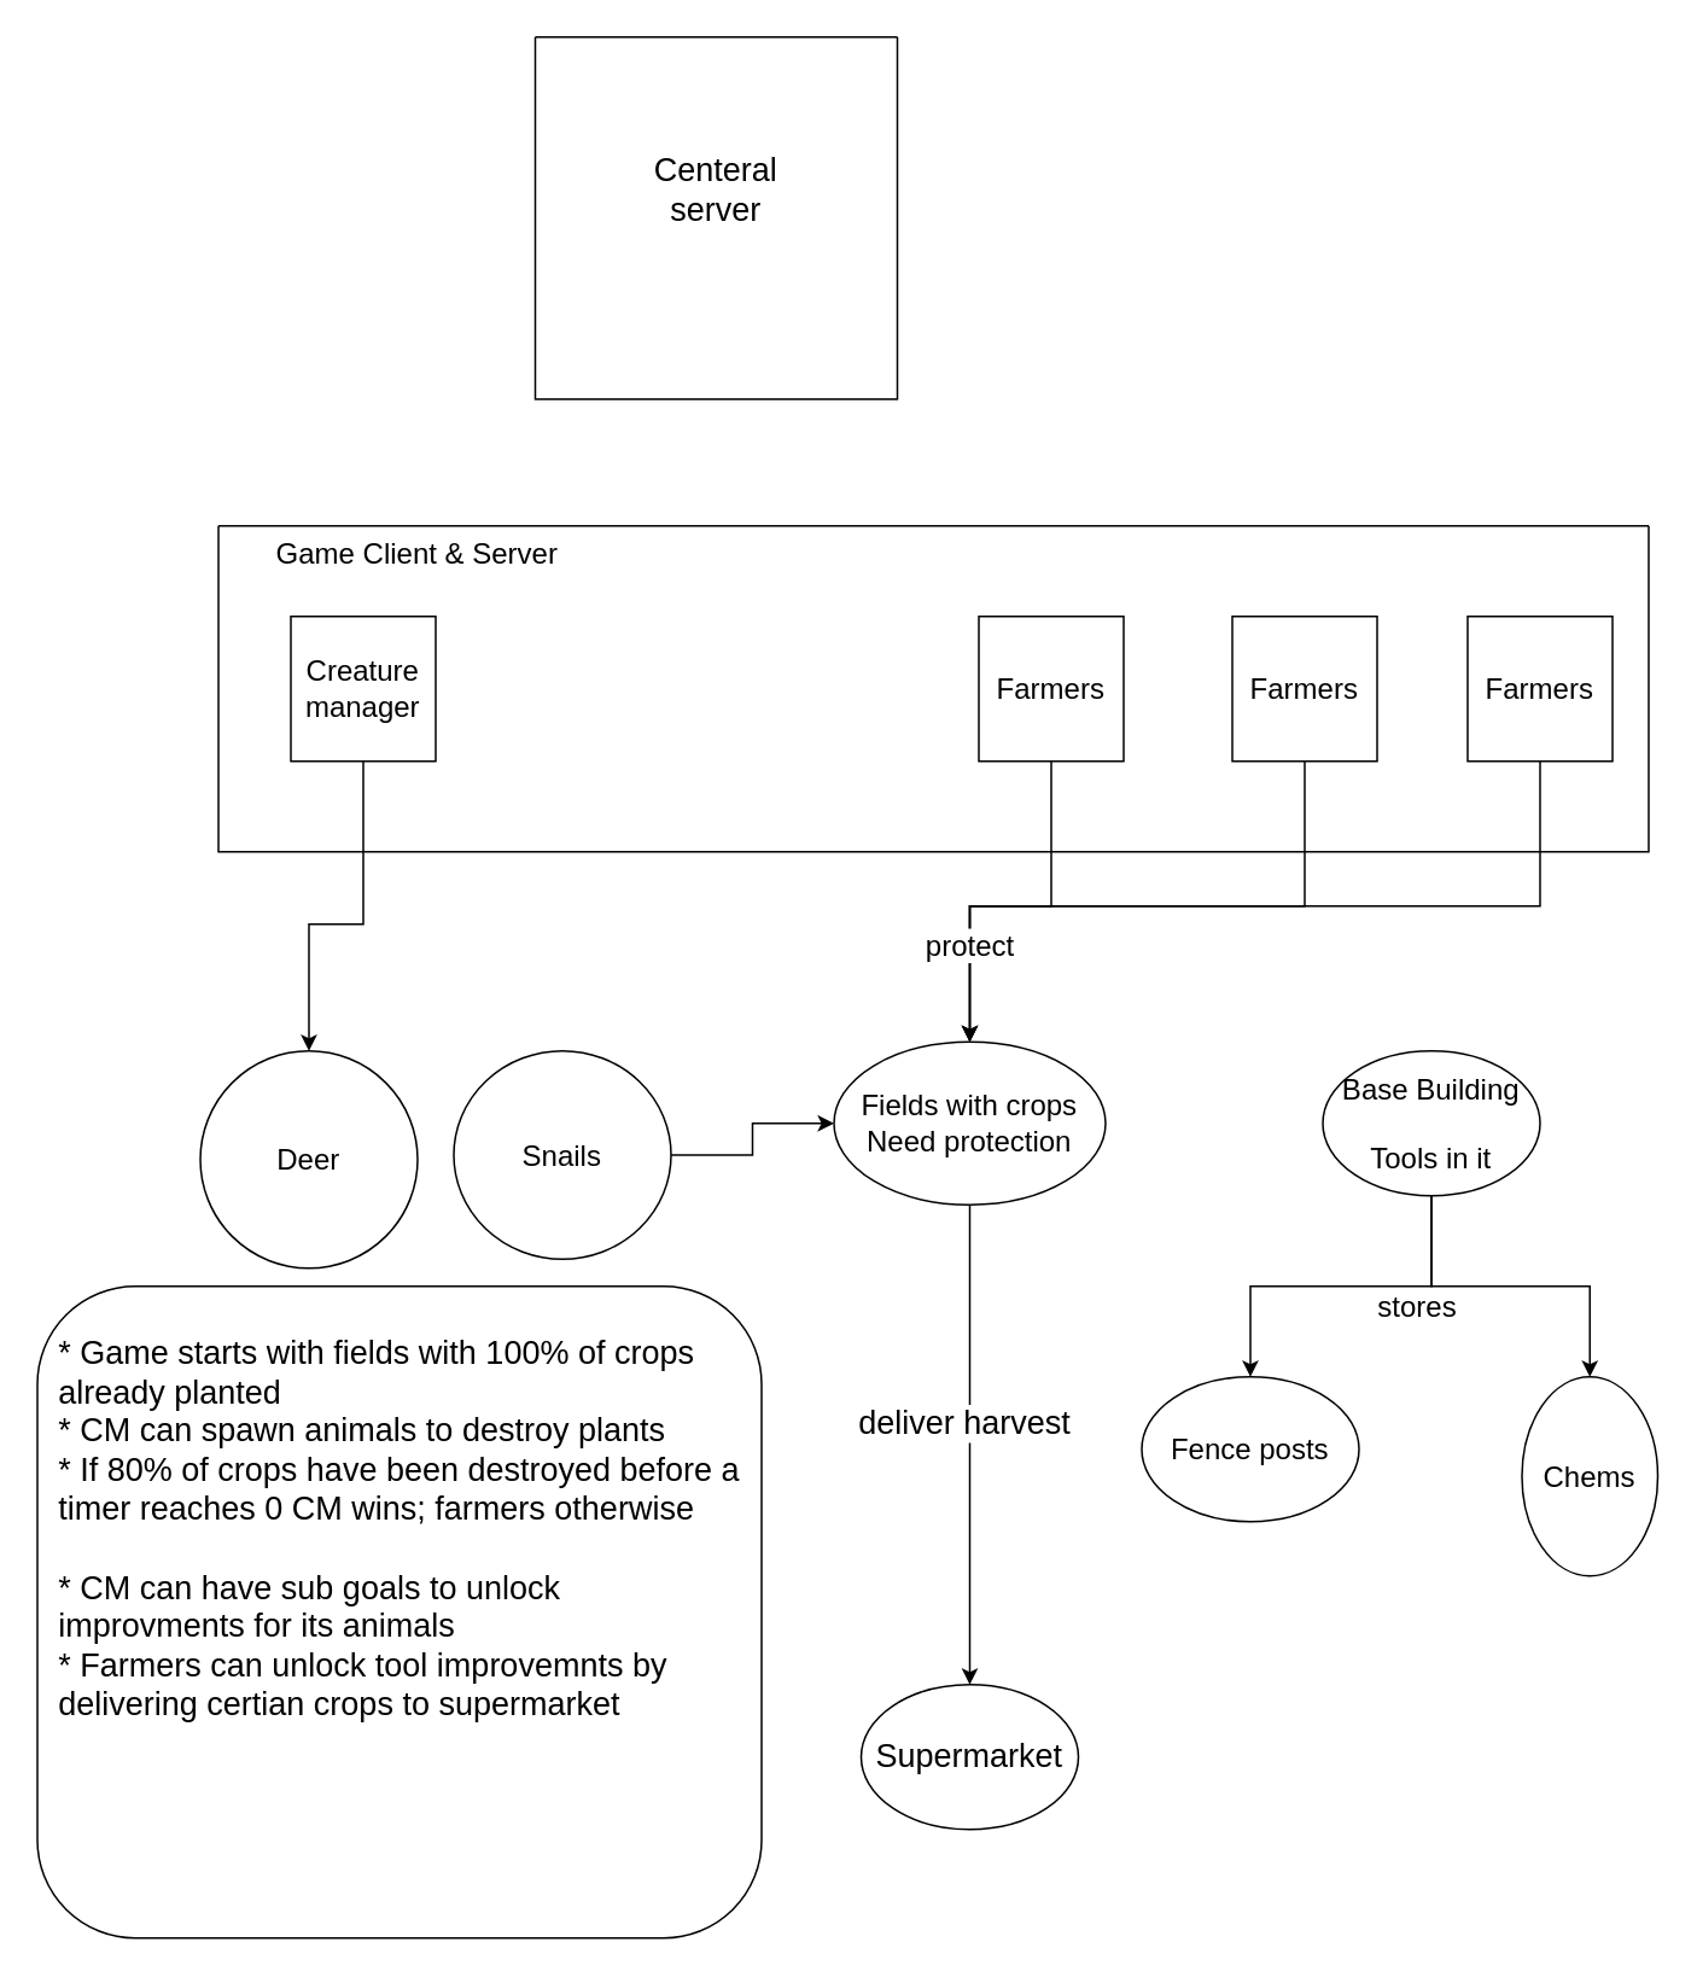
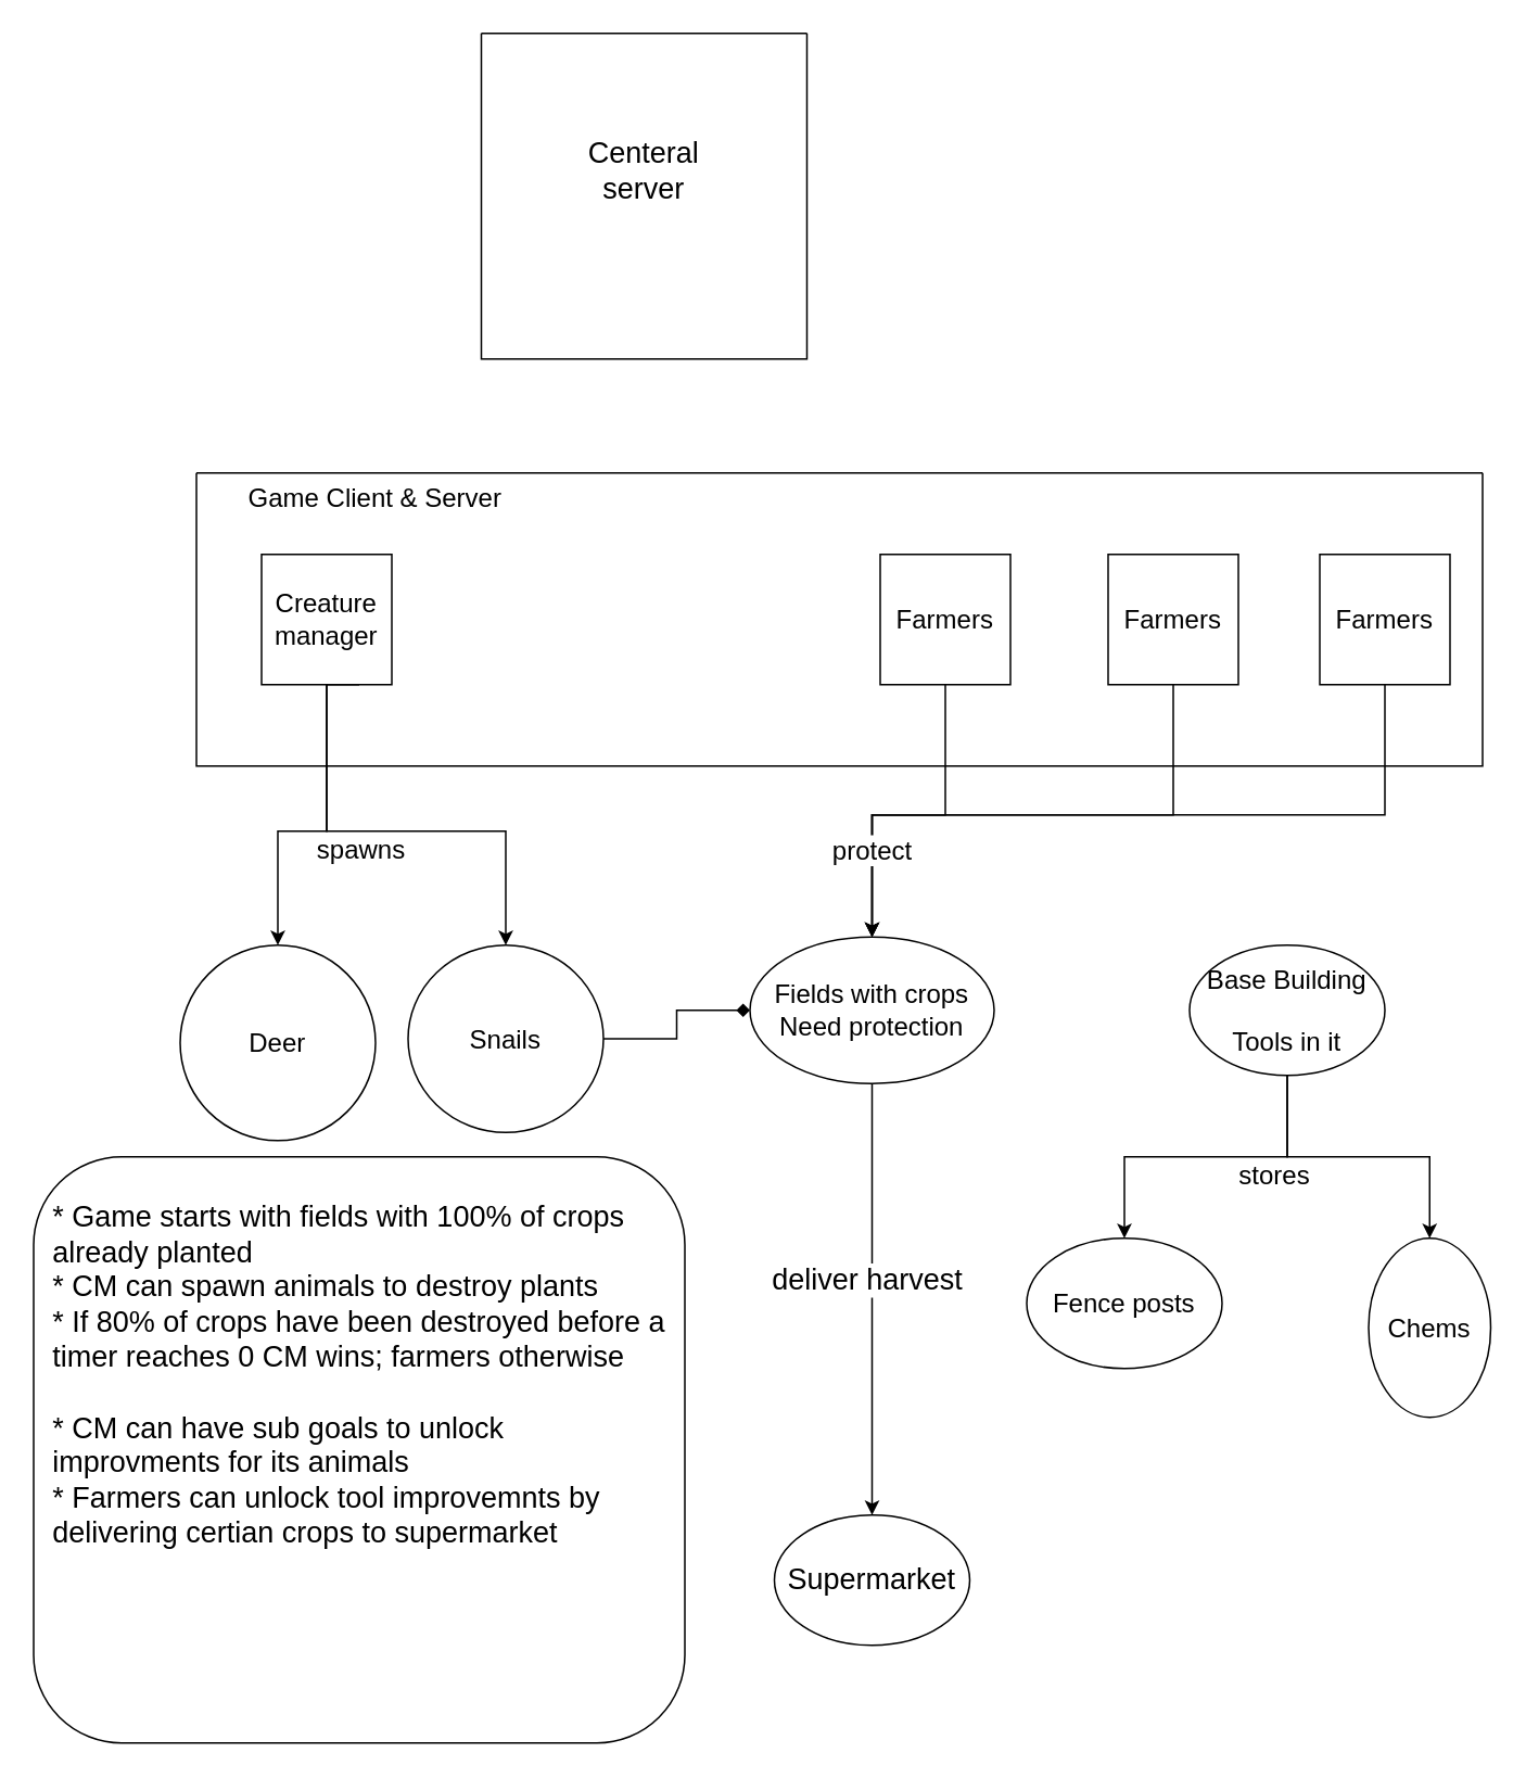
+ <mxCell id="3" style="edgeStyle=orthogonalEdgeStyle;rounded=0;orthogonalLoop=1;jettySize=auto;html=1;exitX=0.75;exitY=1;exitDx=0;exitDy=0;entryX=0.5;entryY=0;entryDx=0;entryDy=0;fontSize=16;" edge="1" parent="1" source="5" target="24"><mxGeometry relative="1" as="geometry"><Array as="points"><mxPoint x="200" y="420" /><mxPoint x="200" y="510" /><mxPoint x="310" y="510" /></Array></mxGeometry></mxCell>
+ <mxCell id="4" value="&lt;div&gt;spawns&lt;/div&gt;" style="edgeLabel;html=1;align=center;verticalAlign=middle;resizable=0;points=[];fontSize=16;" vertex="1" connectable="0" parent="3"><mxGeometry x="-0.139" y="-2" relative="1" as="geometry"><mxPoint x="5" y="8" as="offset" /></mxGeometry></mxCell>
- <mxCell id="23" style="edgeStyle=orthogonalEdgeStyle;rounded=0;orthogonalLoop=1;jettySize=auto;html=1;exitX=1;exitY=0.5;exitDx=0;exitDy=0;entryX=0;entryY=0.5;entryDx=0;entryDy=0;fontSize=16;" edge="1" parent="1" source="24" target="19"><mxGeometry relative="1" as="geometry" /></mxCell>
+ <mxCell id="23" style="edgeStyle=orthogonalEdgeStyle;rounded=0;orthogonalLoop=1;jettySize=auto;html=1;exitX=1;exitY=0.5;exitDx=0;exitDy=0;entryX=0;entryY=0.5;entryDx=0;entryDy=0;fontSize=16;endArrow=diamond;" edge="1" parent="1" source="24" target="19"><mxGeometry relative="1" as="geometry" /></mxCell>
